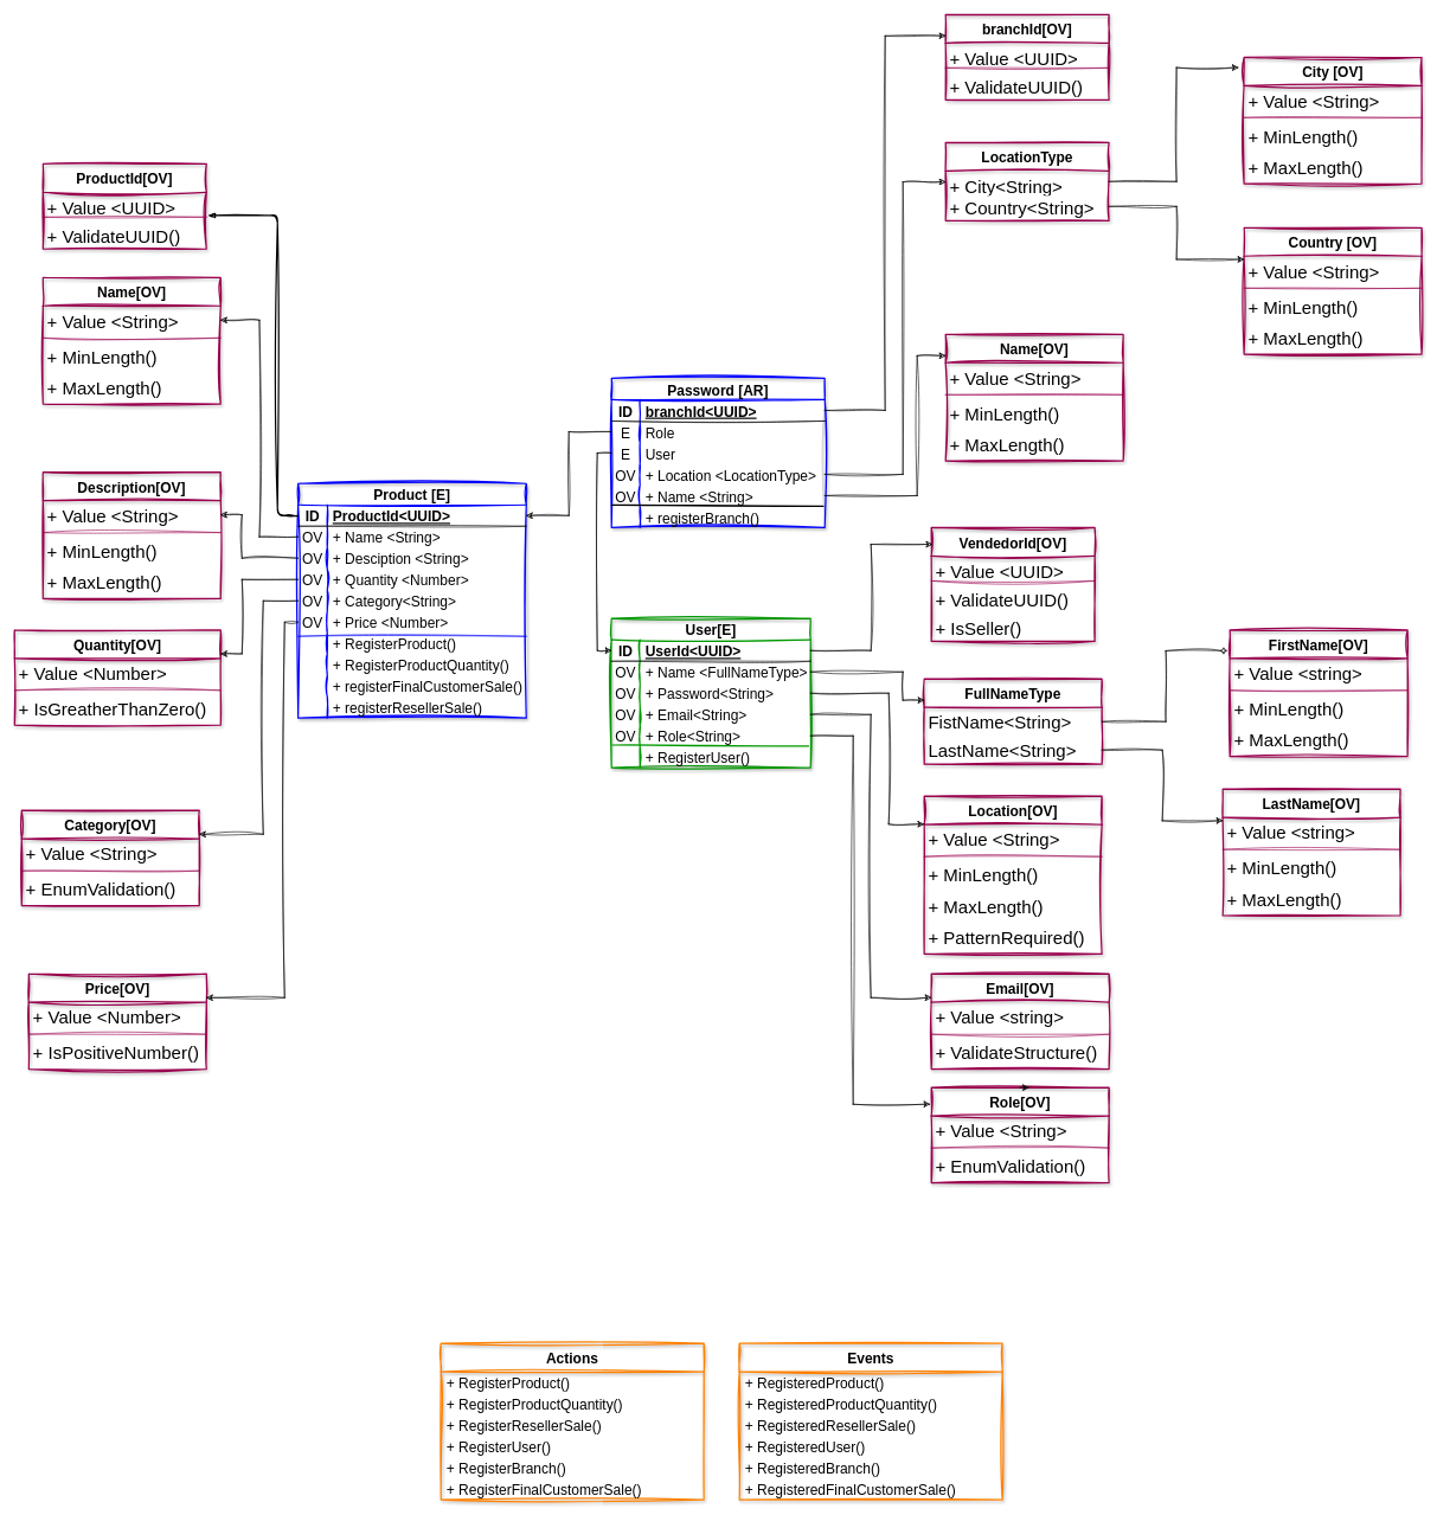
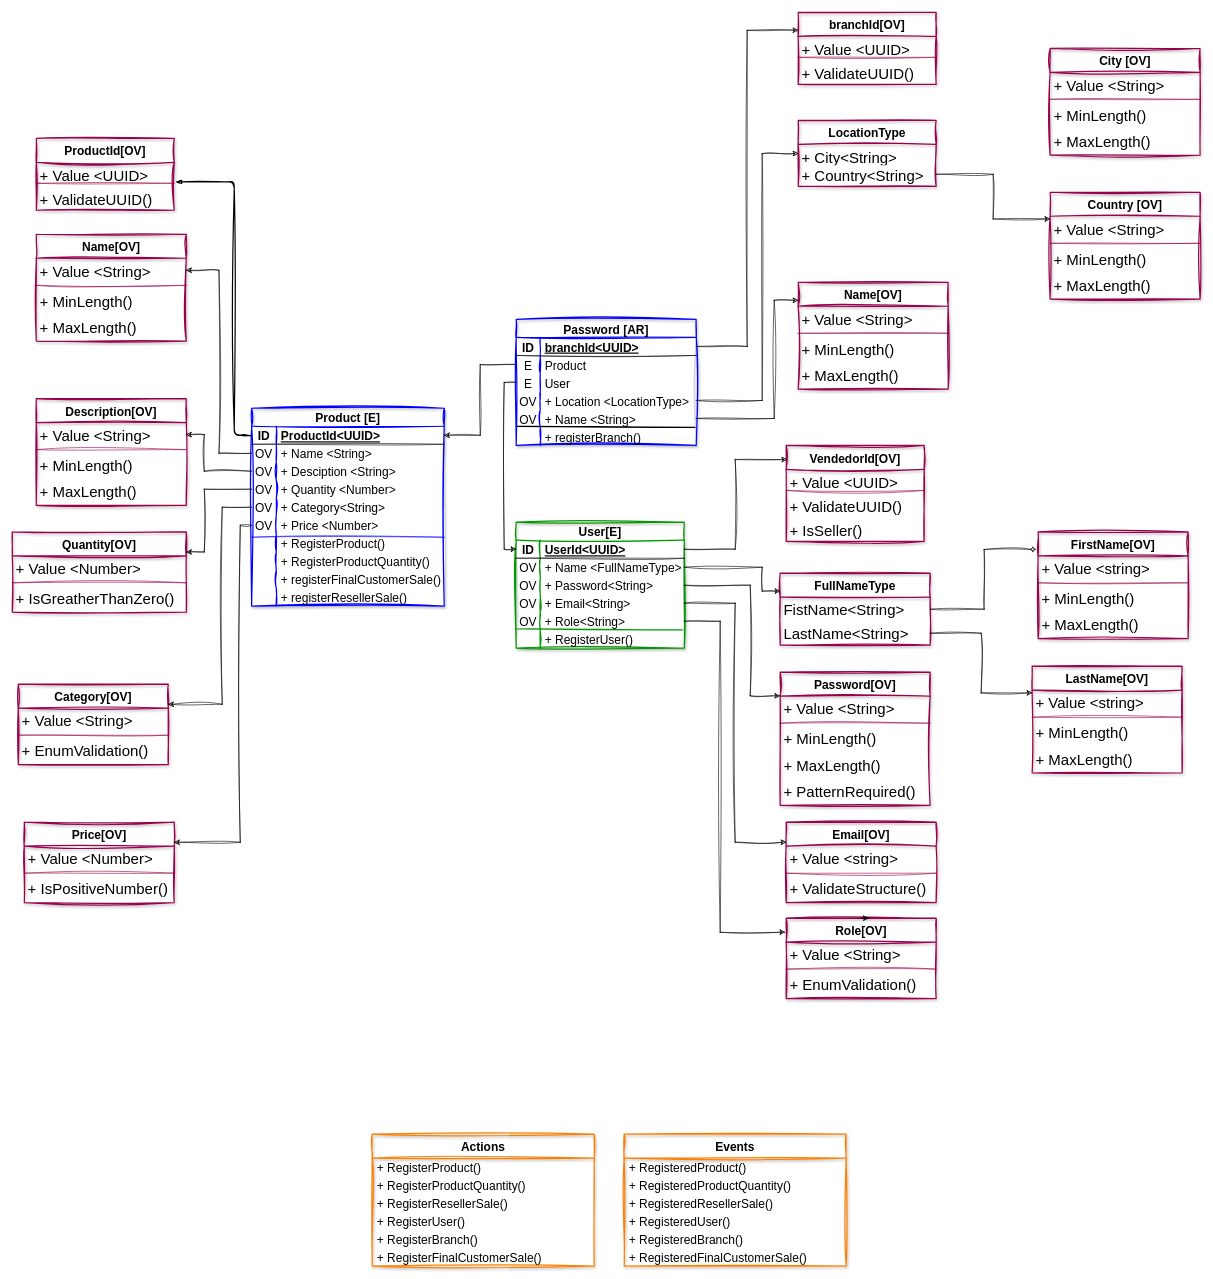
- <mxCell id="146" style="edgeStyle=orthogonalEdgeStyle;rounded=0;sketch=1;hachureGap=4;jiggle=2;curveFitting=1;orthogonalLoop=1;jettySize=auto;html=1;entryX=-0.031;entryY=0.082;entryDx=0;entryDy=0;entryPerimeter=0;fontFamily=Architects Daughter;fontSource=https%3A%2F%2Ffonts.googleapis.com%2Fcss%3Ffamily%3DArchitects%2BDaughter;fontSize=16;" edge="1" parent="1" source="39" target="141"><mxGeometry relative="1" as="geometry" /></mxCell>
- <mxCell id="25" value="Role" style="shape=partialRectangle;connectable=0;fillColor=none;top=0;left=0;bottom=0;right=0;align=left;spacingLeft=6;overflow=hidden;sketch=1;hachureGap=4;jiggle=2;curveFitting=1;fontFamily=Helvetica;fontSize=20;" vertex="1" parent="23"><mxGeometry x="40" width="260.0" height="30" as="geometry"><mxRectangle width="260.0" height="30" as="alternateBounds" /></mxGeometry></mxCell>
+ <mxCell id="25" value="Product" style="shape=partialRectangle;connectable=0;fillColor=none;top=0;left=0;bottom=0;right=0;align=left;spacingLeft=6;overflow=hidden;sketch=1;hachureGap=4;jiggle=2;curveFitting=1;fontFamily=Helvetica;fontSize=20;" vertex="1" parent="23"><mxGeometry x="40" width="260.0" height="30" as="geometry"><mxRectangle width="260.0" height="30" as="alternateBounds" /></mxGeometry></mxCell>
- <mxCell id="135" value="Location[OV]" style="swimlane;fontStyle=1;childLayout=stackLayout;horizontal=1;startSize=40;horizontalStack=0;resizeParent=1;resizeParentMax=0;resizeLast=0;collapsible=1;marginBottom=0;align=center;fontSize=20;rounded=0;shadow=1;labelBorderColor=none;sketch=1;hachureGap=4;jiggle=2;fillStyle=cross-hatch;curveFitting=1;strokeColor=#99004D;strokeWidth=2;fontFamily=Helvetica;fillColor=none;gradientColor=none;" vertex="1" parent="1"><mxGeometry x="1300" y="1120" width="250" height="222" as="geometry" /></mxCell>
+ <mxCell id="135" value="Password[OV]" style="swimlane;fontStyle=1;childLayout=stackLayout;horizontal=1;startSize=40;horizontalStack=0;resizeParent=1;resizeParentMax=0;resizeLast=0;collapsible=1;marginBottom=0;align=center;fontSize=20;rounded=0;shadow=1;labelBorderColor=none;sketch=1;hachureGap=4;jiggle=2;fillStyle=cross-hatch;curveFitting=1;strokeColor=#99004D;strokeWidth=2;fontFamily=Helvetica;fillColor=none;gradientColor=none;" vertex="1" parent="1"><mxGeometry x="1300" y="1120" width="250" height="222" as="geometry" /></mxCell>
